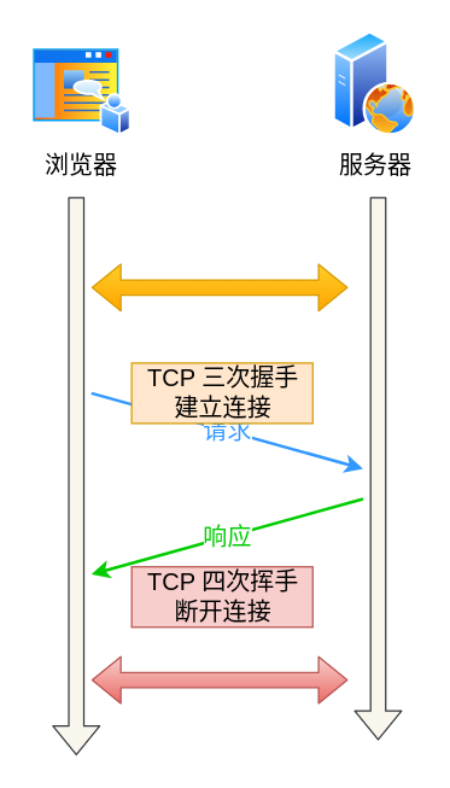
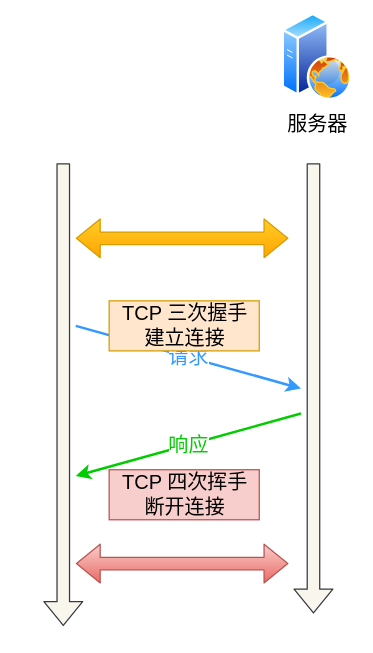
- <mxCell id="6" value="服务器" style="aspect=fixed;perimeter=ellipsePerimeter;html=1;align=center;shadow=0;dashed=0;spacingTop=3;image;image=img/lib/active_directory/web_server.svg;fontSize=16;" vertex="1" parent="1"><mxGeometry x="220" y="20" width="56" height="70" as="geometry" /></mxCell>
+ <mxCell id="6" value="服务器" style="aspect=fixed;perimeter=ellipsePerimeter;html=1;align=center;shadow=0;dashed=0;spacingTop=3;image;image=img/lib/active_directory/web_server.svg;fontSize=16;" vertex="1" parent="1"><mxGeometry x="225" y="10" width="56" height="70" as="geometry" /></mxCell>
- <mxCell id="7" value="浏览器" style="aspect=fixed;perimeter=ellipsePerimeter;html=1;align=center;shadow=0;dashed=0;spacingTop=3;image;image=img/lib/active_directory/home_page.svg;fontSize=16;" vertex="1" parent="1"><mxGeometry x="20" y="30" width="66.67" height="60" as="geometry" /></mxCell>
